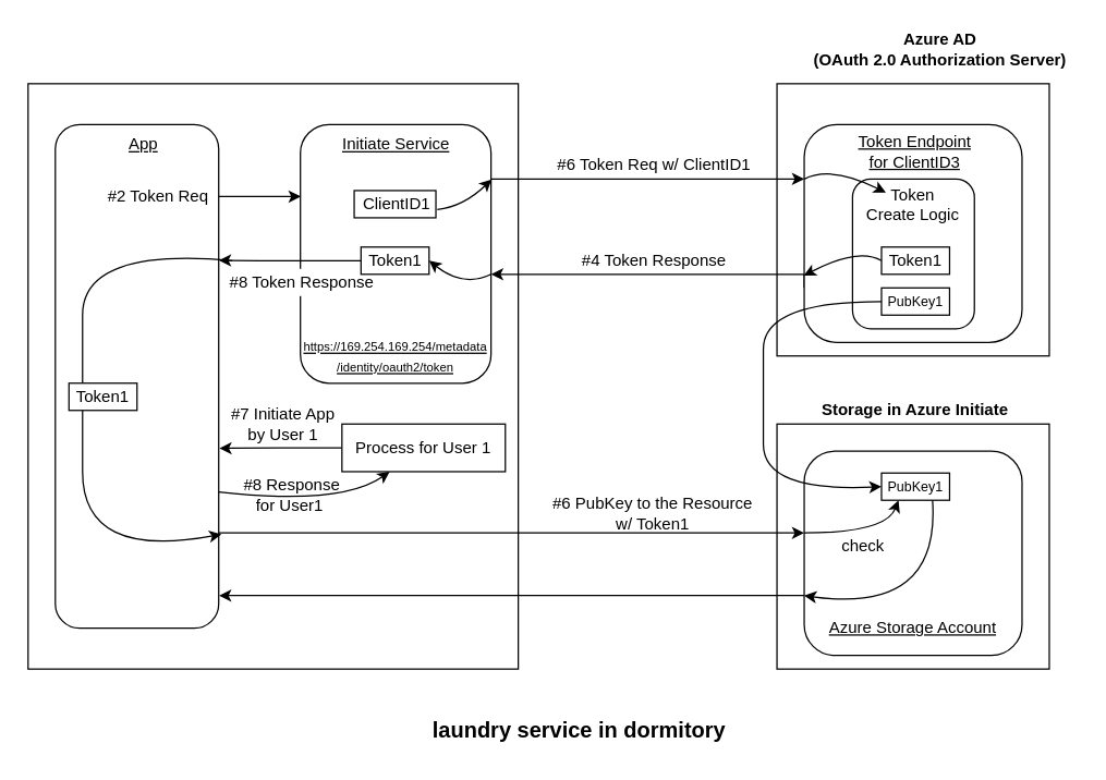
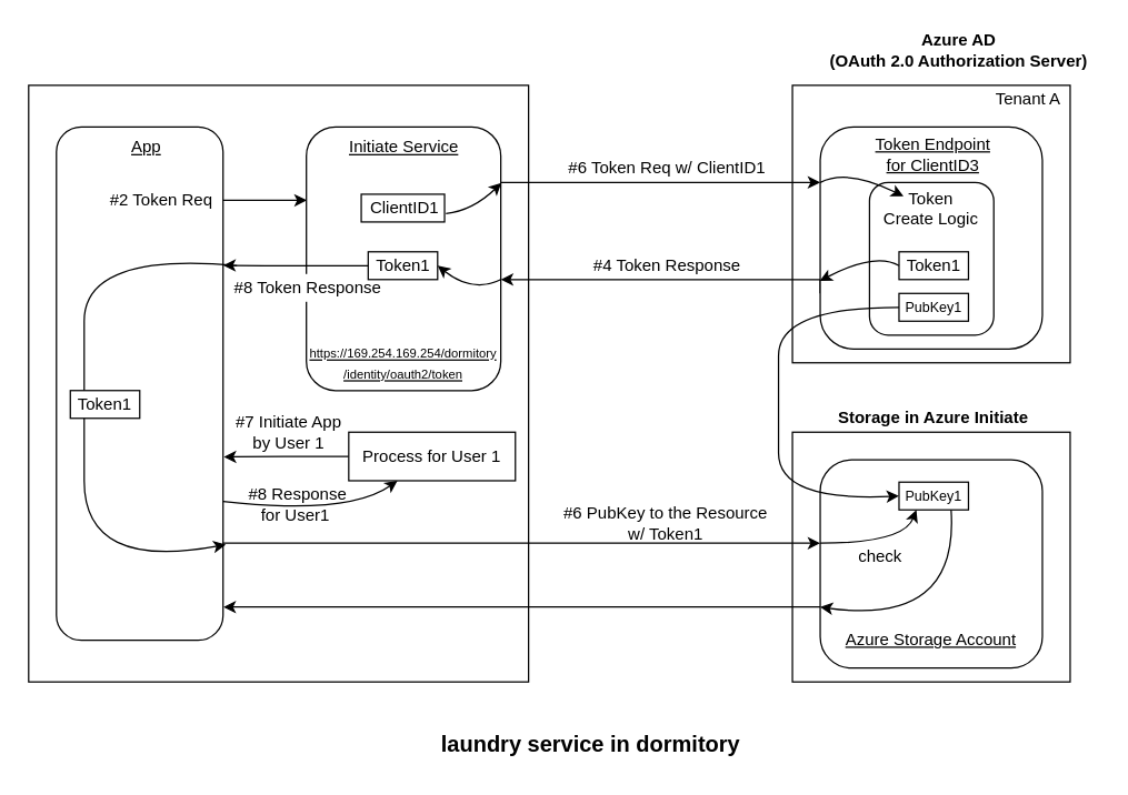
+ <mxCell id="17" value="Tenant A" style="text;html=1;strokeColor=none;fillColor=none;align=center;verticalAlign=middle;whiteSpace=wrap;rounded=0;" parent="1" vertex="1"><mxGeometry x="710" y="61" width="60" height="20" as="geometry" /></mxCell>
- <mxCell id="45" value="&lt;font style=&quot;font-size: 9px;&quot;&gt;https://169.254.169.254/metadata&lt;br&gt;/identity/oauth2/token&lt;/font&gt;" style="text;html=1;strokeColor=none;fillColor=none;align=center;verticalAlign=middle;whiteSpace=wrap;rounded=0;fontStyle=4" parent="1" vertex="1"><mxGeometry x="219.5" y="241" width="140" height="40" as="geometry" /></mxCell>
+ <mxCell id="45" value="&lt;font style=&quot;font-size: 9px;&quot;&gt;https://169.254.169.254/dormitory&lt;br&gt;/identity/oauth2/token&lt;/font&gt;" style="text;html=1;strokeColor=none;fillColor=none;align=center;verticalAlign=middle;whiteSpace=wrap;rounded=0;fontStyle=4" parent="1" vertex="1"><mxGeometry x="219.5" y="241" width="140" height="40" as="geometry" /></mxCell>
